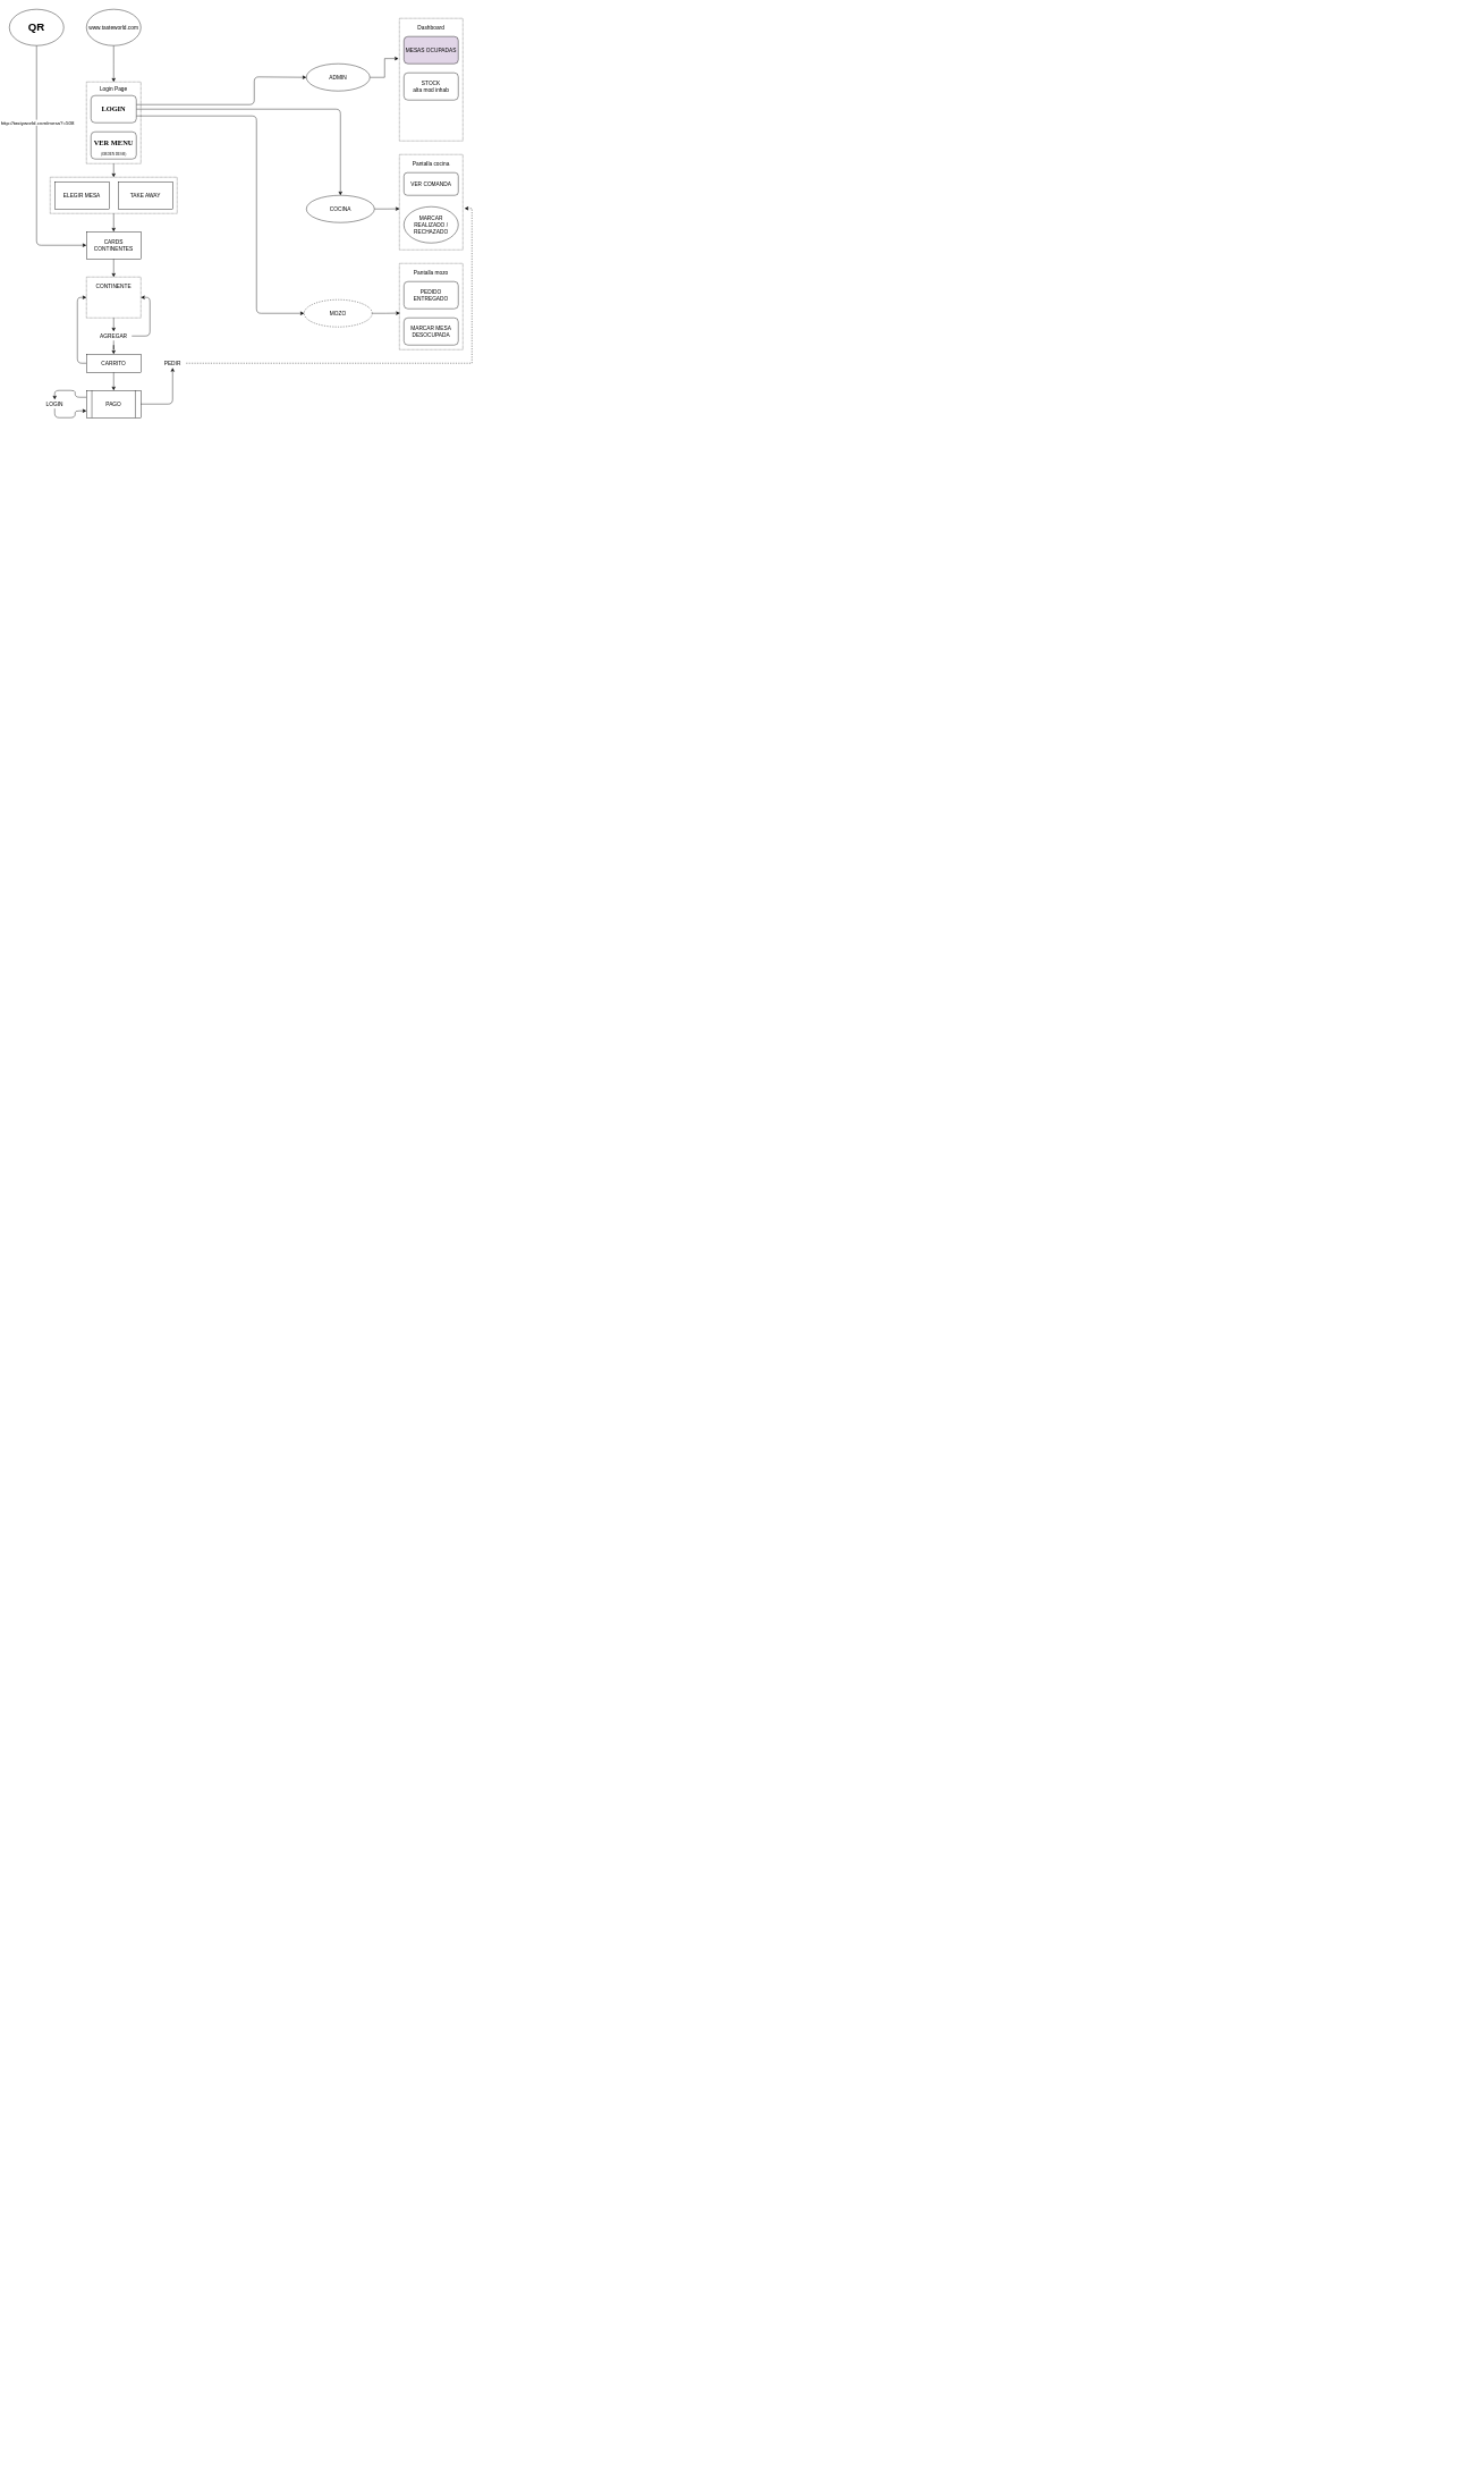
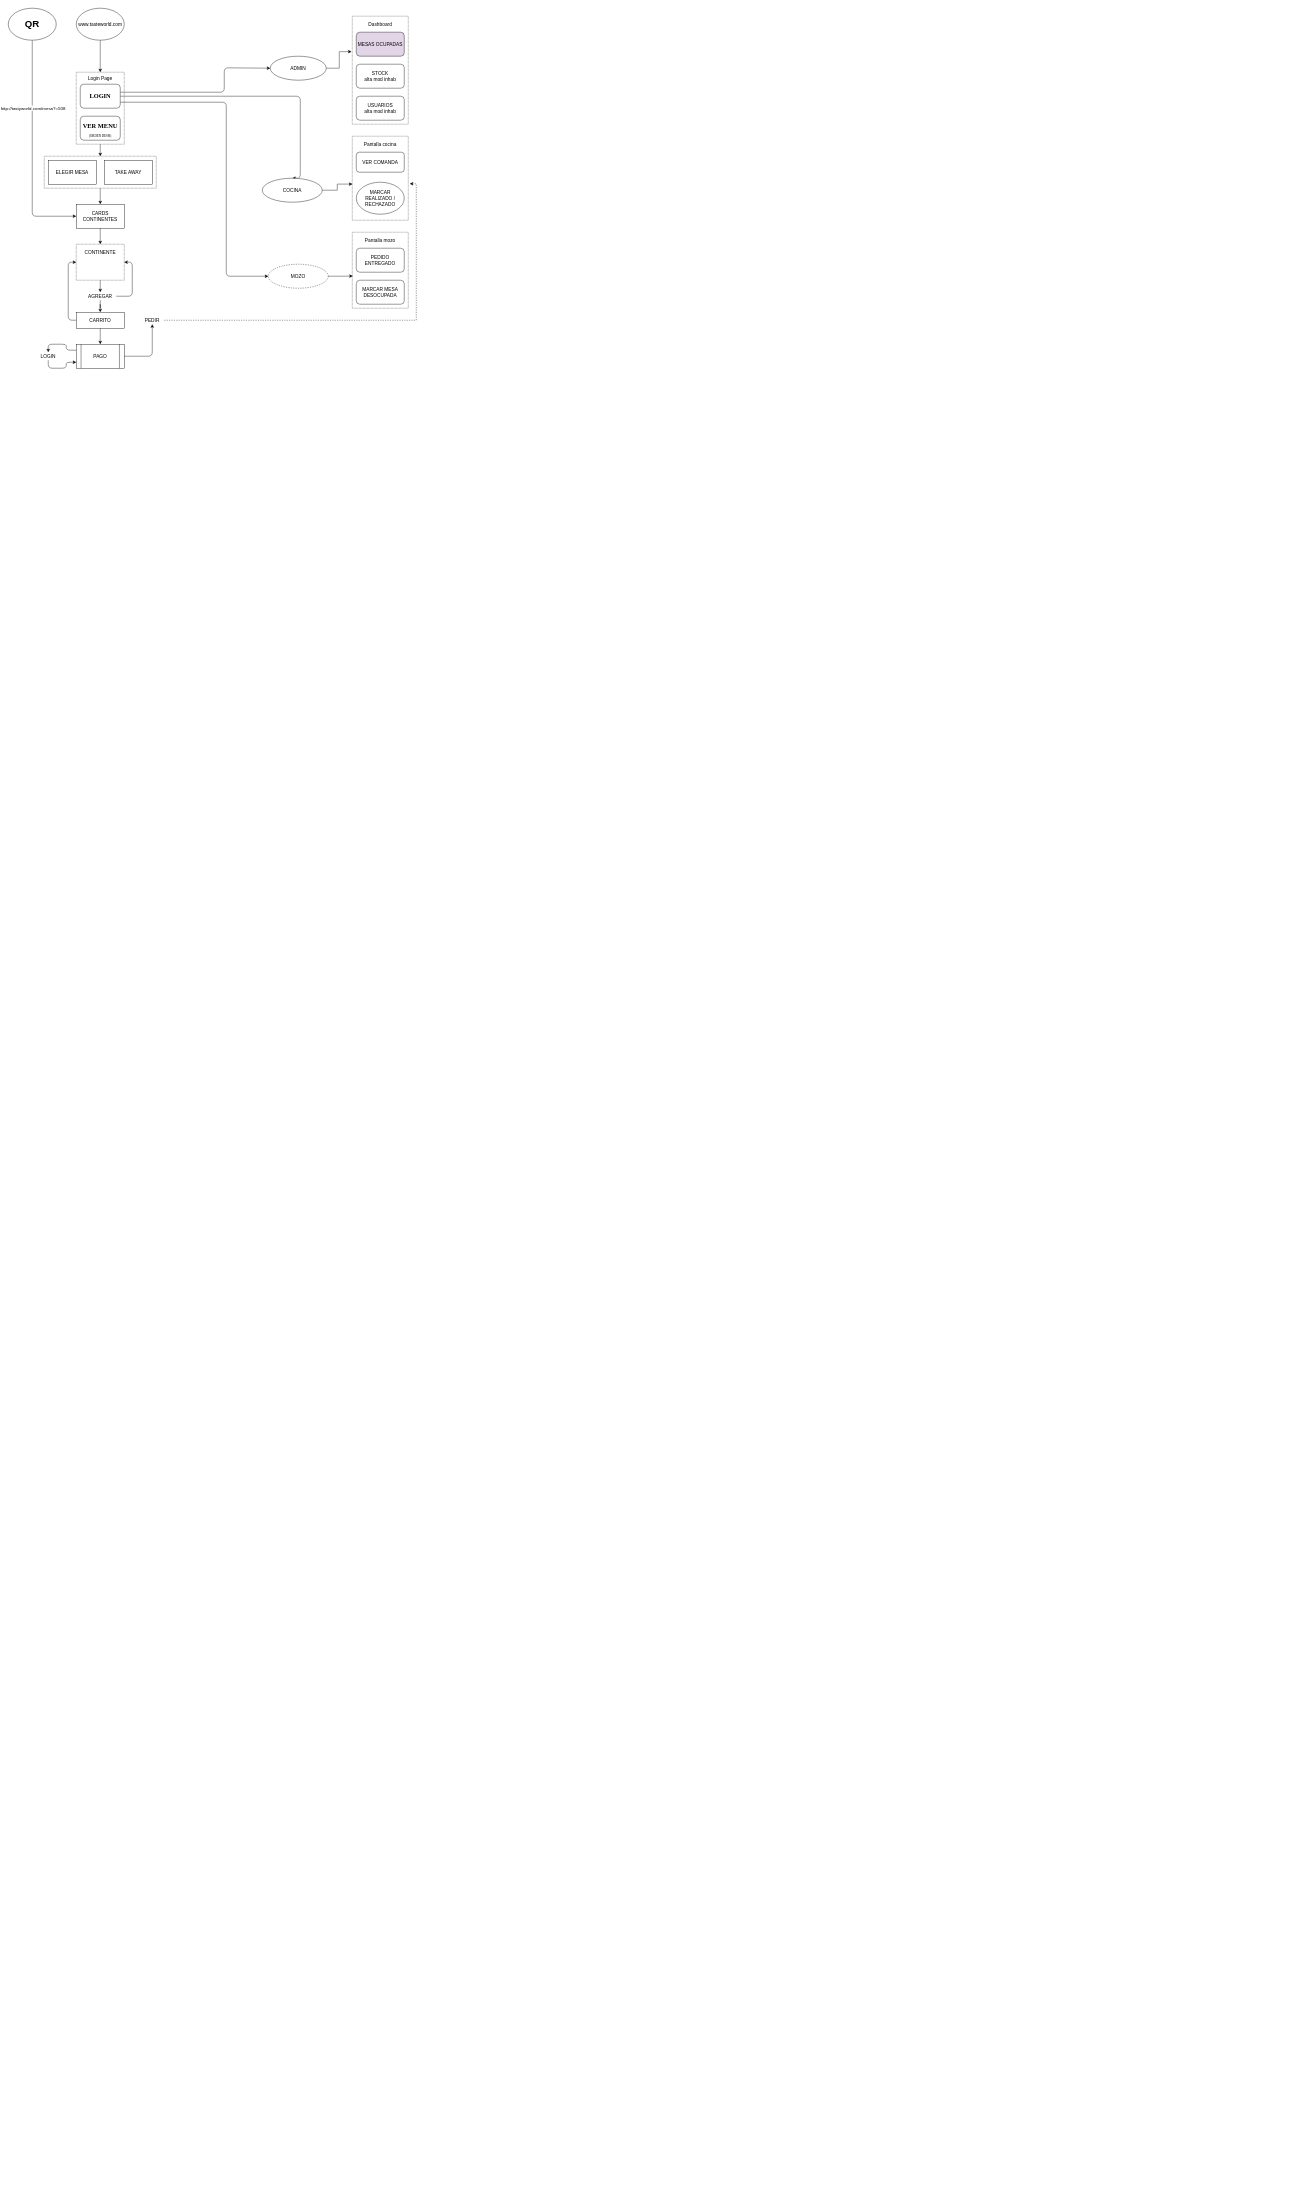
+ <mxCell id="43" value="USUARIOS&lt;br&gt;alta mod inhab" style="rounded=1;whiteSpace=wrap;html=1;" vertex="1" parent="1"><mxGeometry x="890" y="240" width="120" height="60" as="geometry" /></mxCell>
- <mxCell id="45" value="COCINA" style="ellipse;whiteSpace=wrap;html=1;" vertex="1" parent="1"><mxGeometry x="675" y="430" width="150" height="60" as="geometry" /></mxCell>
+ <mxCell id="45" value="COCINA" style="ellipse;whiteSpace=wrap;html=1;" vertex="1" parent="1"><mxGeometry x="655" y="445" width="150" height="60" as="geometry" /></mxCell>
